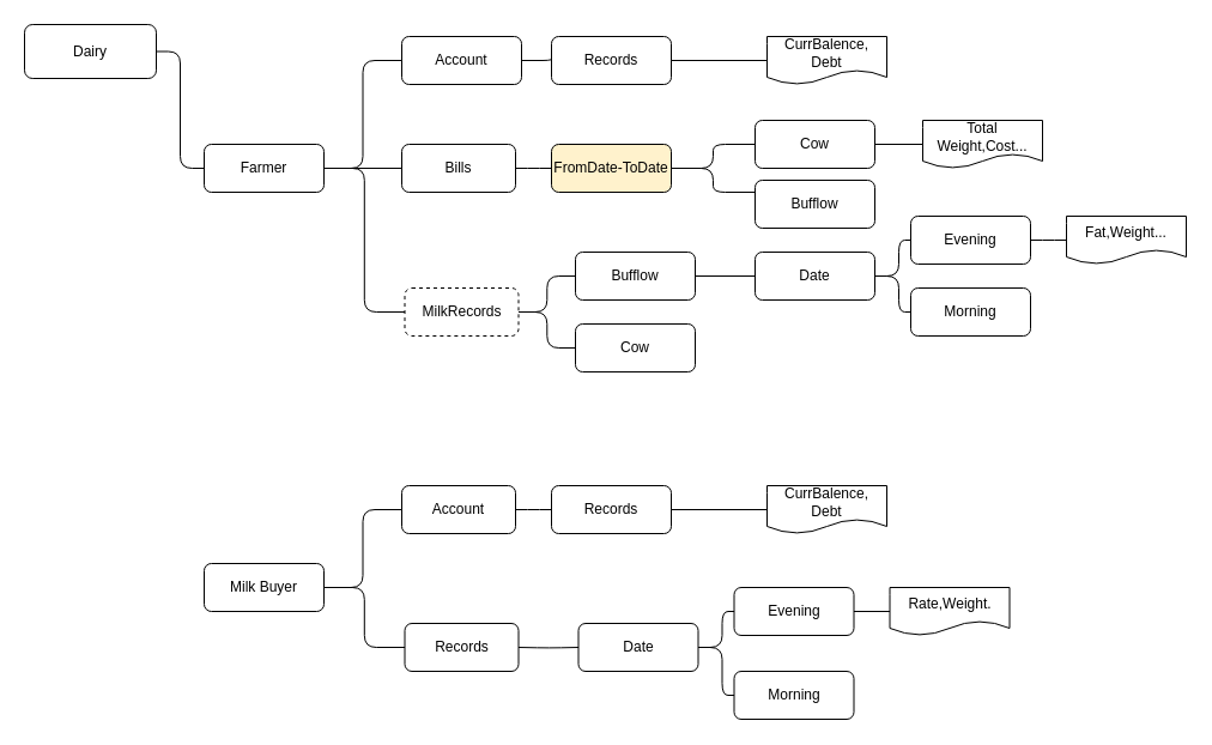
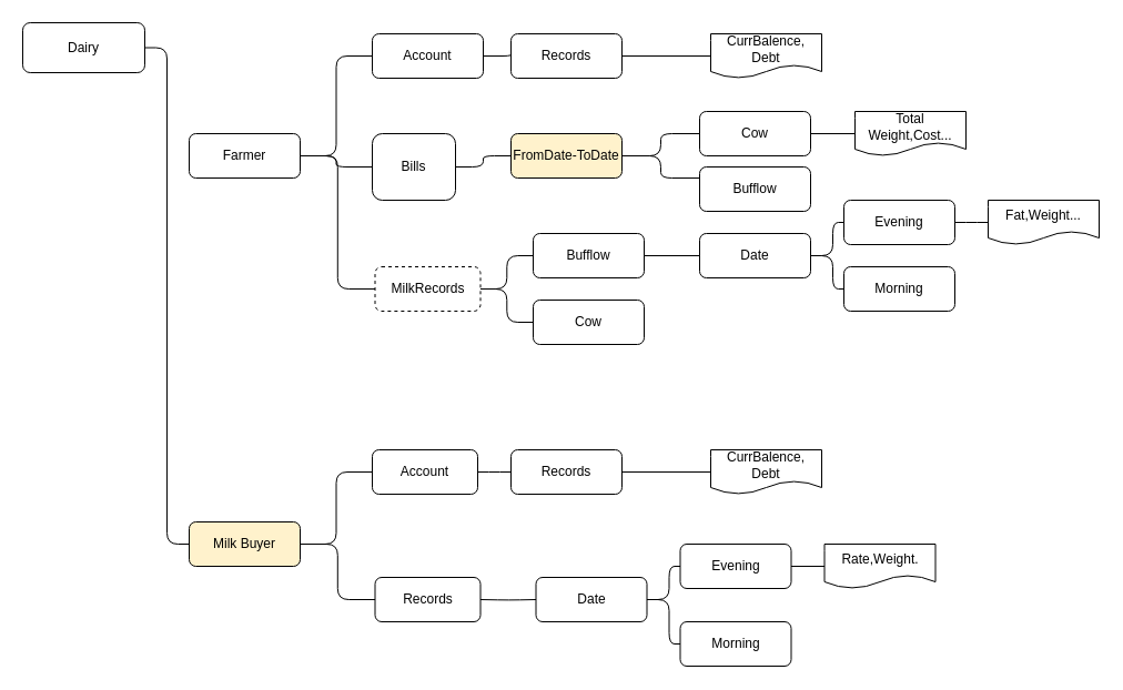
- <mxCell id="2" style="rounded=1;orthogonalLoop=1;jettySize=auto;html=1;entryX=0;entryY=0.5;entryDx=0;entryDy=0;edgeStyle=orthogonalEdgeStyle;endArrow=none;endFill=0;" parent="1" source="4" target="8" edge="1"><mxGeometry relative="1" as="geometry" /></mxCell>
- <mxCell id="12" value="Bills" style="whiteSpace=wrap;html=1;rounded=1;" parent="1" vertex="1"><mxGeometry x="335" y="120" width="95" height="40" as="geometry" /></mxCell>
+ <mxCell id="12" value="Bills" style="whiteSpace=wrap;html=1;rounded=1;" parent="1" vertex="1"><mxGeometry x="335" y="120" width="75" height="60" as="geometry" /></mxCell>
+ <mxCell id="3" style="edgeStyle=orthogonalEdgeStyle;rounded=1;orthogonalLoop=1;jettySize=auto;html=1;entryX=0;entryY=0.5;entryDx=0;entryDy=0;endArrow=none;endFill=0;" parent="1" source="4" target="39" edge="1"><mxGeometry relative="1" as="geometry" /></mxCell>
- <mxCell id="39" value="Milk Buyer" style="whiteSpace=wrap;html=1;rounded=1;" parent="1" vertex="1"><mxGeometry x="170" y="470" width="100" height="40" as="geometry" /></mxCell>
+ <mxCell id="39" value="Milk Buyer" style="whiteSpace=wrap;html=1;rounded=1;fillColor=#fff2cc;" parent="1" vertex="1"><mxGeometry x="170" y="470" width="100" height="40" as="geometry" /></mxCell>
